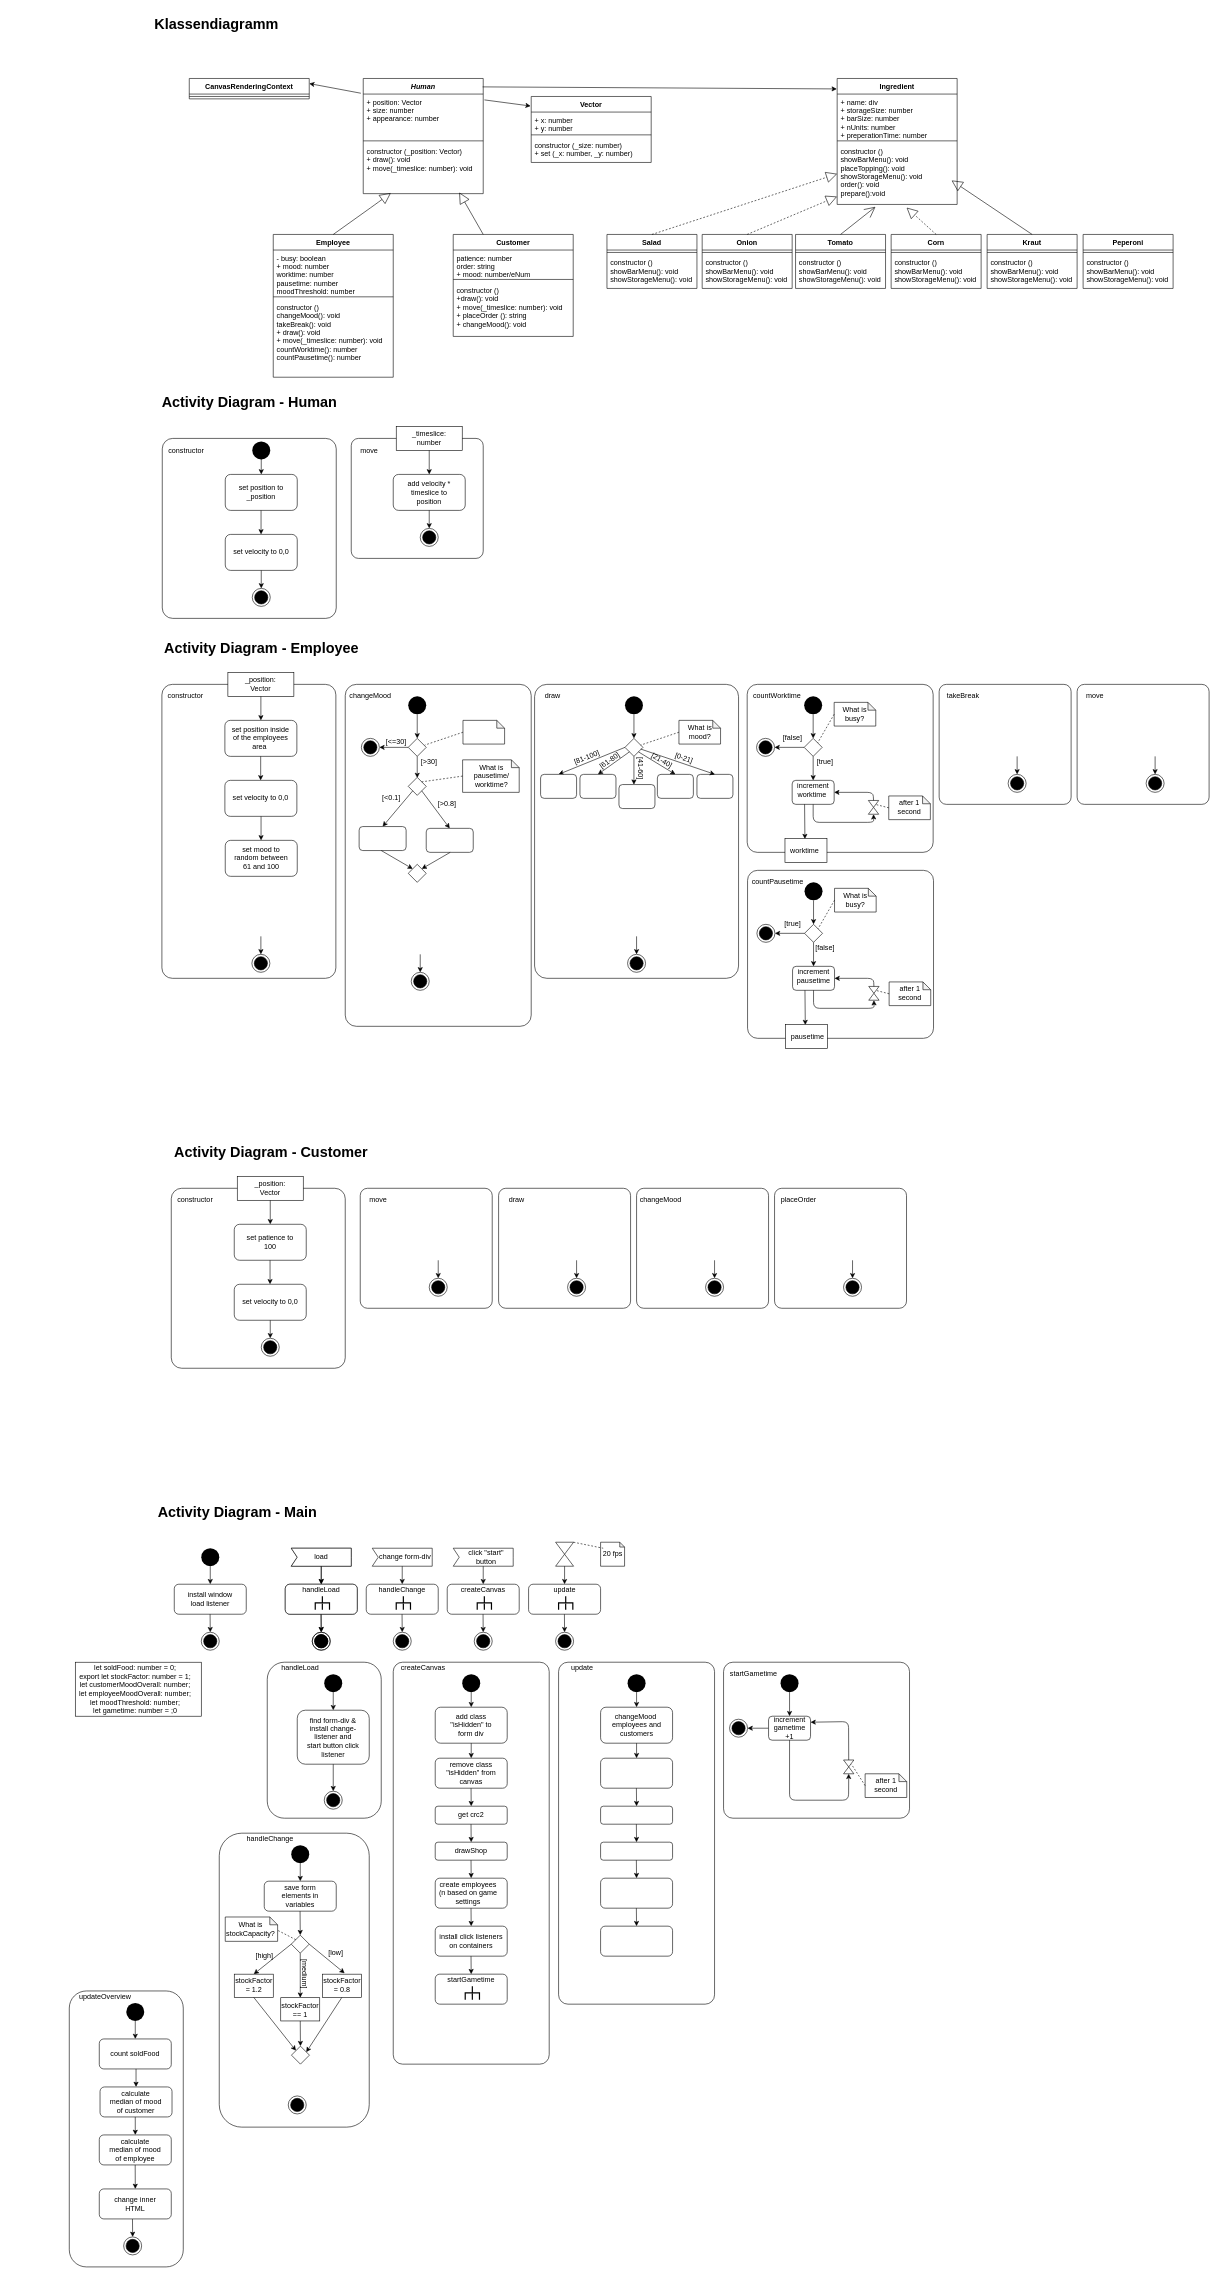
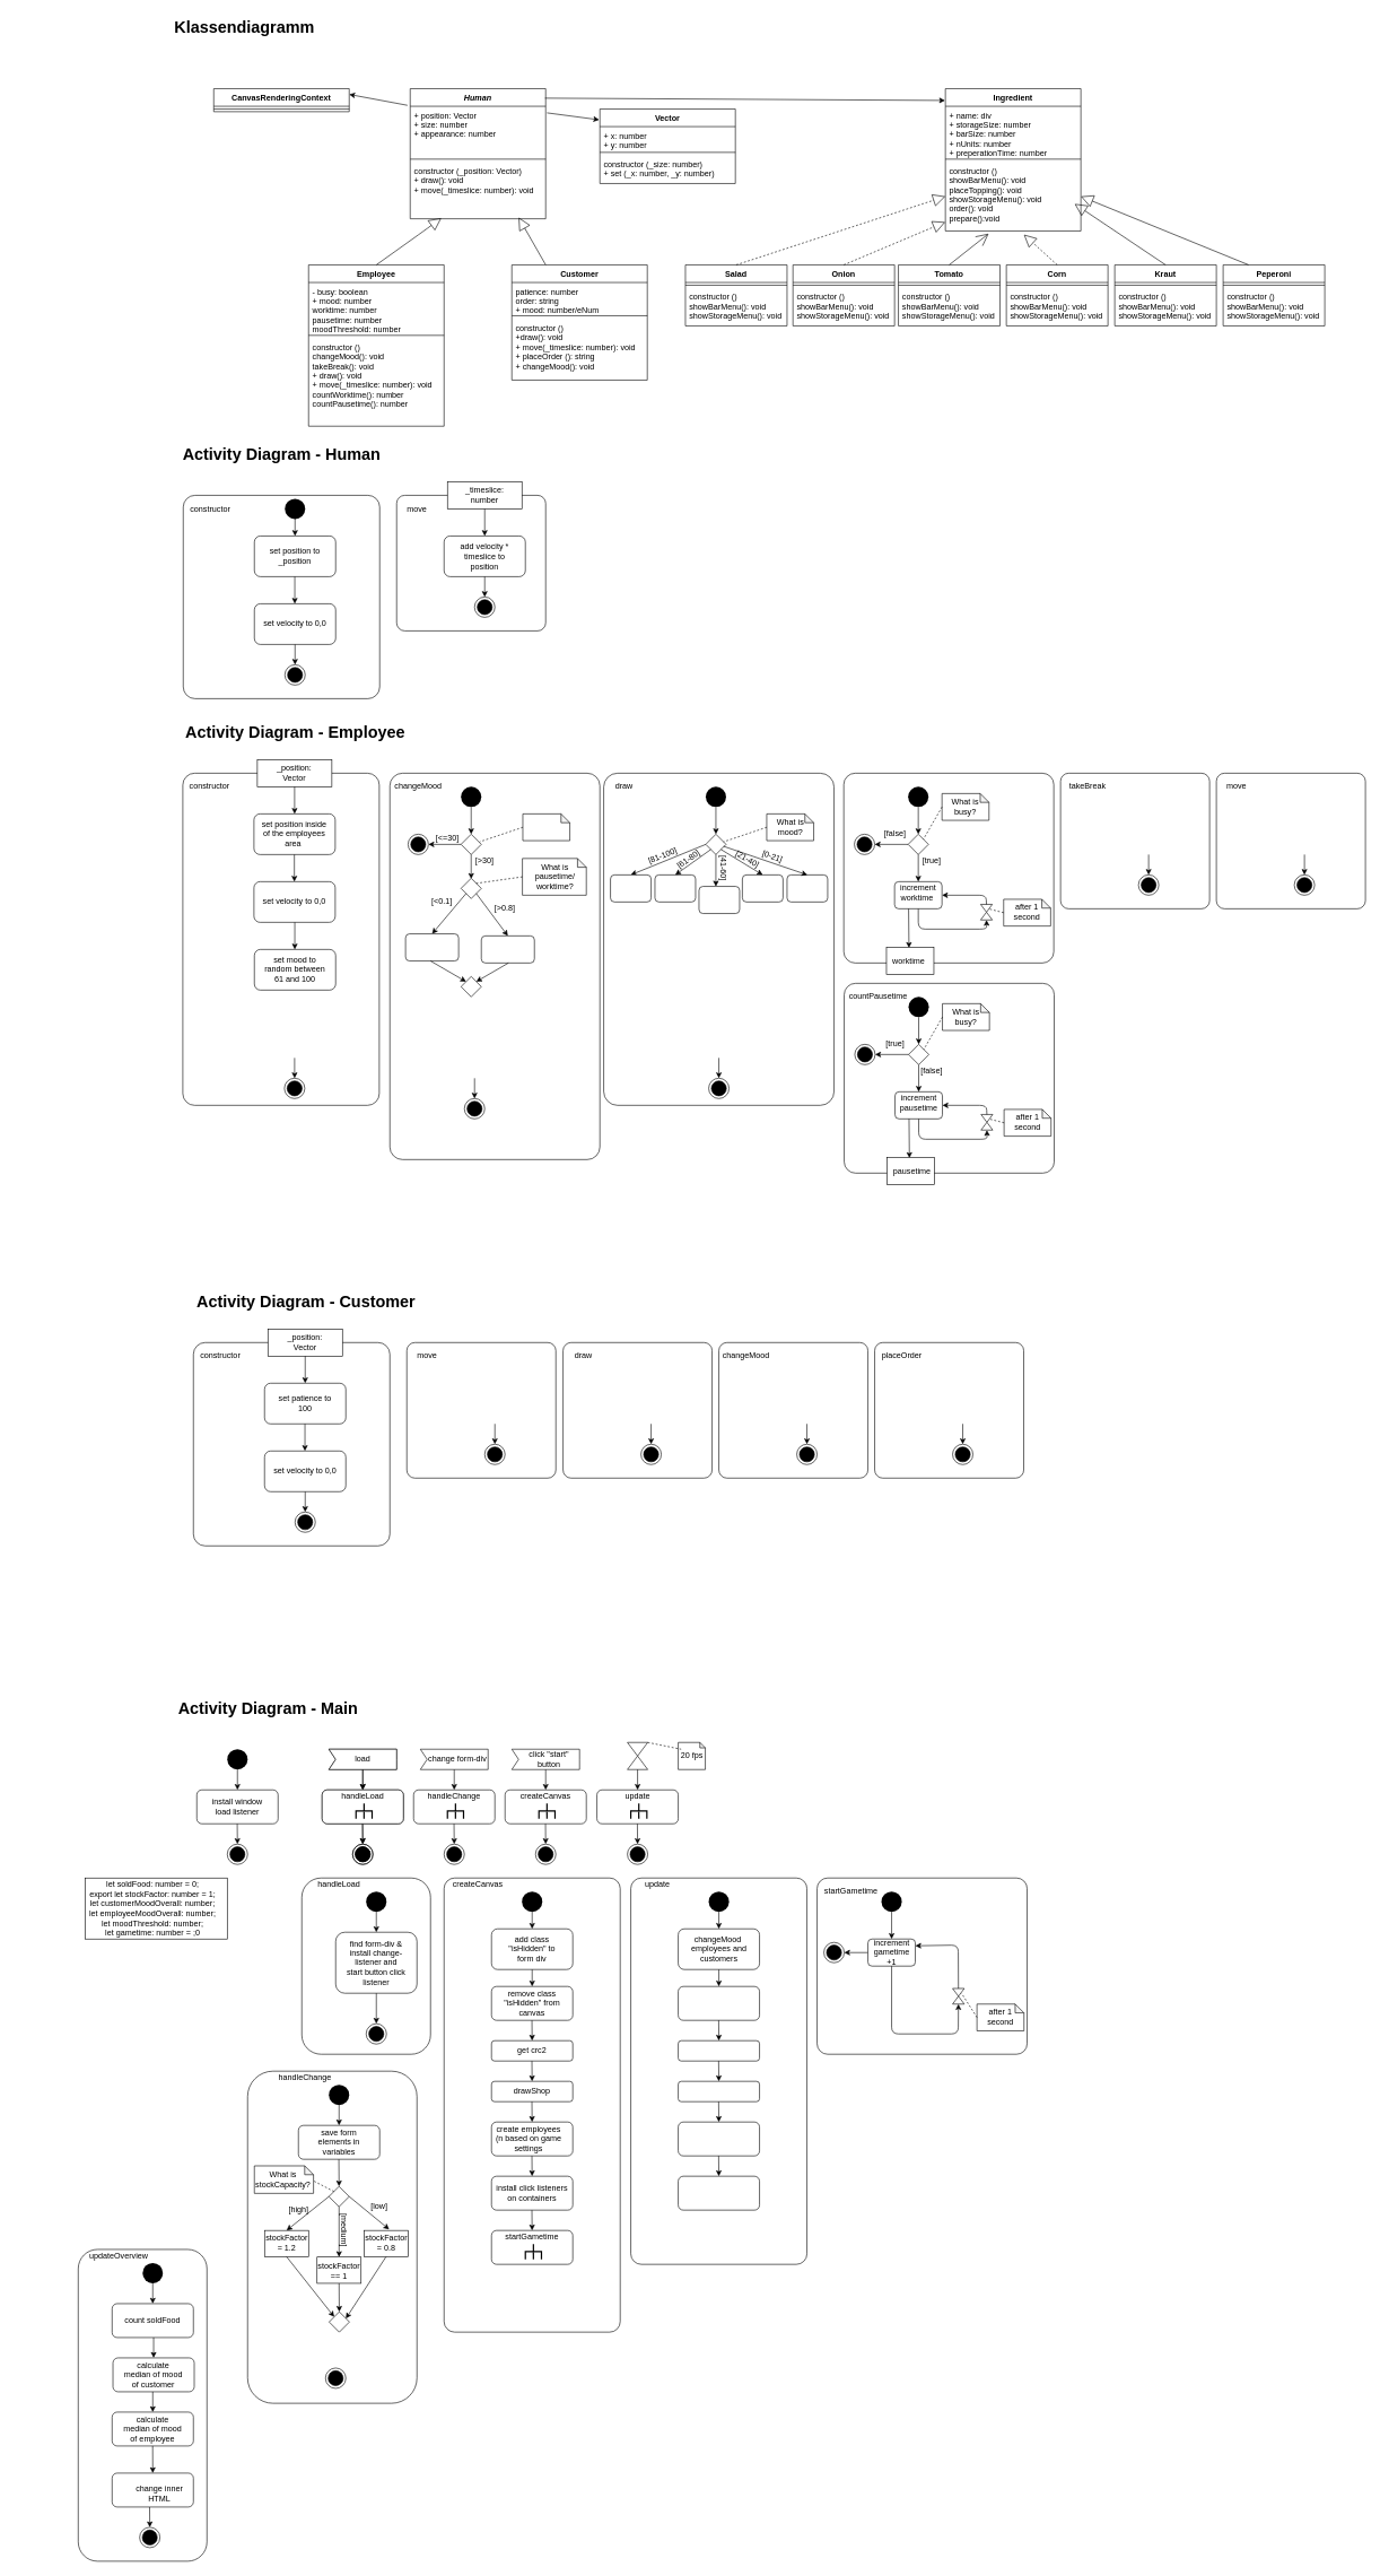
+ <mxCell id="378" value="" style="endArrow=block;endSize=16;endFill=0;html=1;entryX=1;entryY=0.5;entryDx=0;entryDy=0;exitX=0.25;exitY=0;exitDx=0;exitDy=0;" edge="1" parent="1" source="370" target="353"><mxGeometry x="0.082" y="3" width="160" relative="1" as="geometry"><mxPoint x="1845" y="380" as="sourcePoint" /><mxPoint x="1710.8" y="290.004" as="targetPoint" /><Array as="points" /><mxPoint as="offset" /></mxGeometry></mxCell>
- <mxCell id="263" value="countWorktime" style="text;html=1;strokeColor=none;fillColor=none;align=center;verticalAlign=middle;whiteSpace=wrap;rounded=0;" parent="1" vertex="1"><mxGeometry x="1265" y="1150" width="60" height="20" as="geometry" /></mxCell>
- <mxCell id="205" value="change inner HTML" style="text;html=1;strokeColor=none;fillColor=none;align=center;verticalAlign=middle;whiteSpace=wrap;rounded=0;" parent="1" vertex="1"><mxGeometry x="180" y="3663" width="90" height="20" as="geometry" /></mxCell>
+ <mxCell id="205" value="change inner HTML" style="text;html=1;strokeColor=none;fillColor=none;align=center;verticalAlign=middle;whiteSpace=wrap;rounded=0;" parent="1" vertex="1"><mxGeometry x="190" y="3668" width="90" height="20" as="geometry" /></mxCell>
